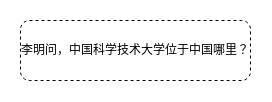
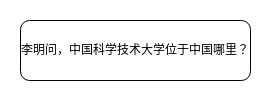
- <mxCell id="2" value="李明问，中国科学技术大学位于中国哪里？" style="rounded=1;whiteSpace=wrap;html=1;dashed=1;" vertex="1" parent="1"><mxGeometry x="20" y="20" width="230" height="60" as="geometry" /></mxCell>
+ <mxCell id="2" value="李明问，中国科学技术大学位于中国哪里？" style="rounded=1;whiteSpace=wrap;html=1;" vertex="1" parent="1"><mxGeometry x="20" y="20" width="230" height="60" as="geometry" /></mxCell>
